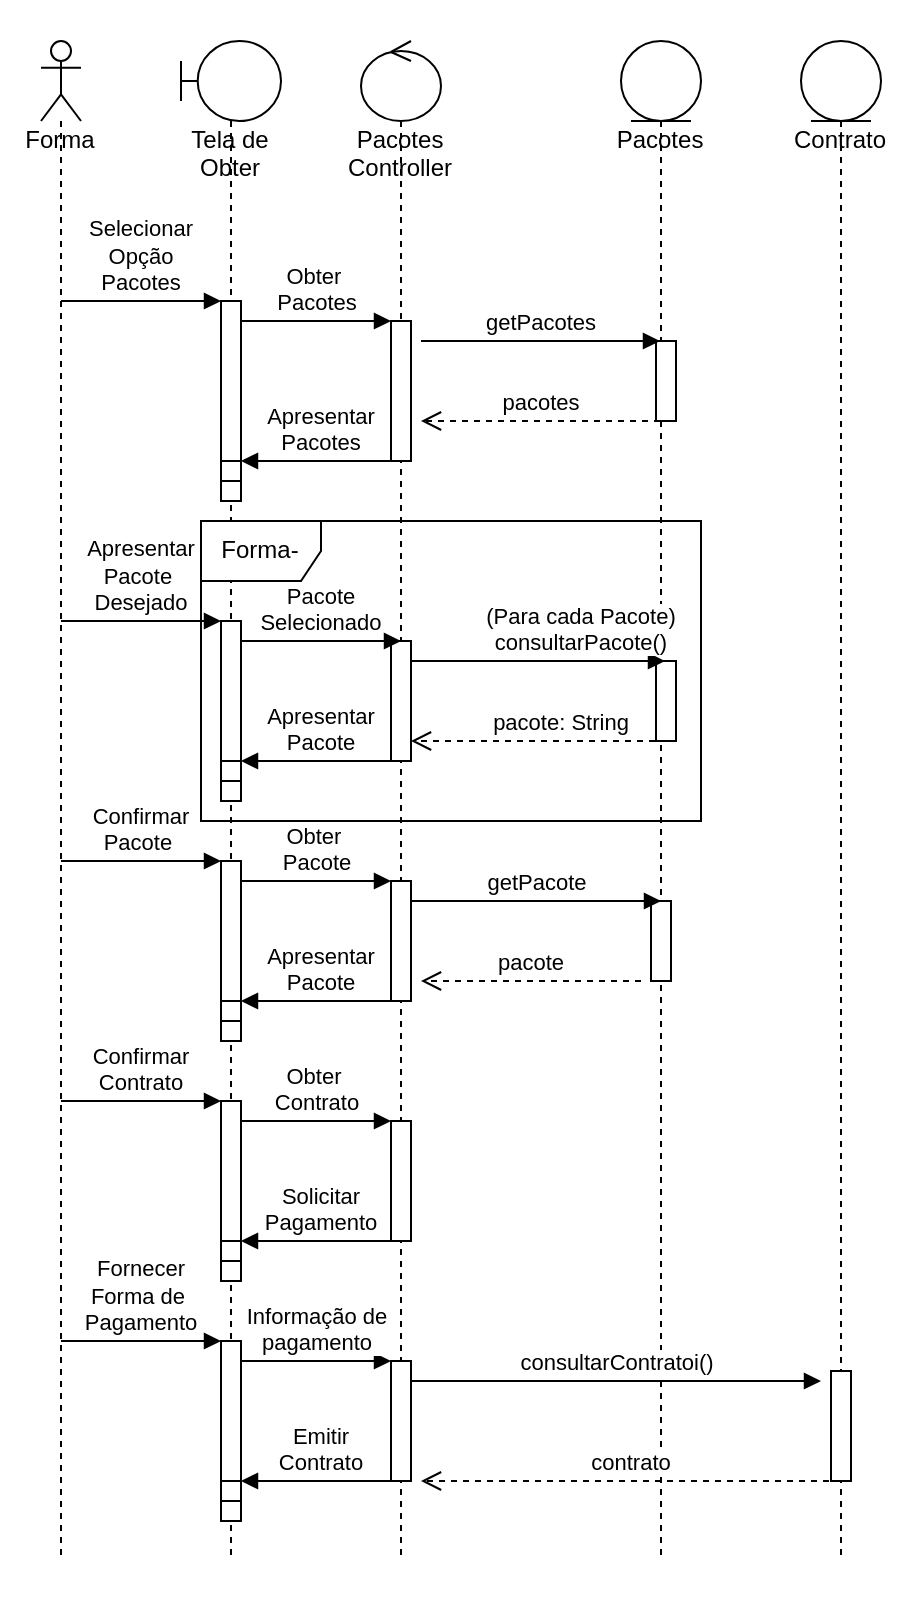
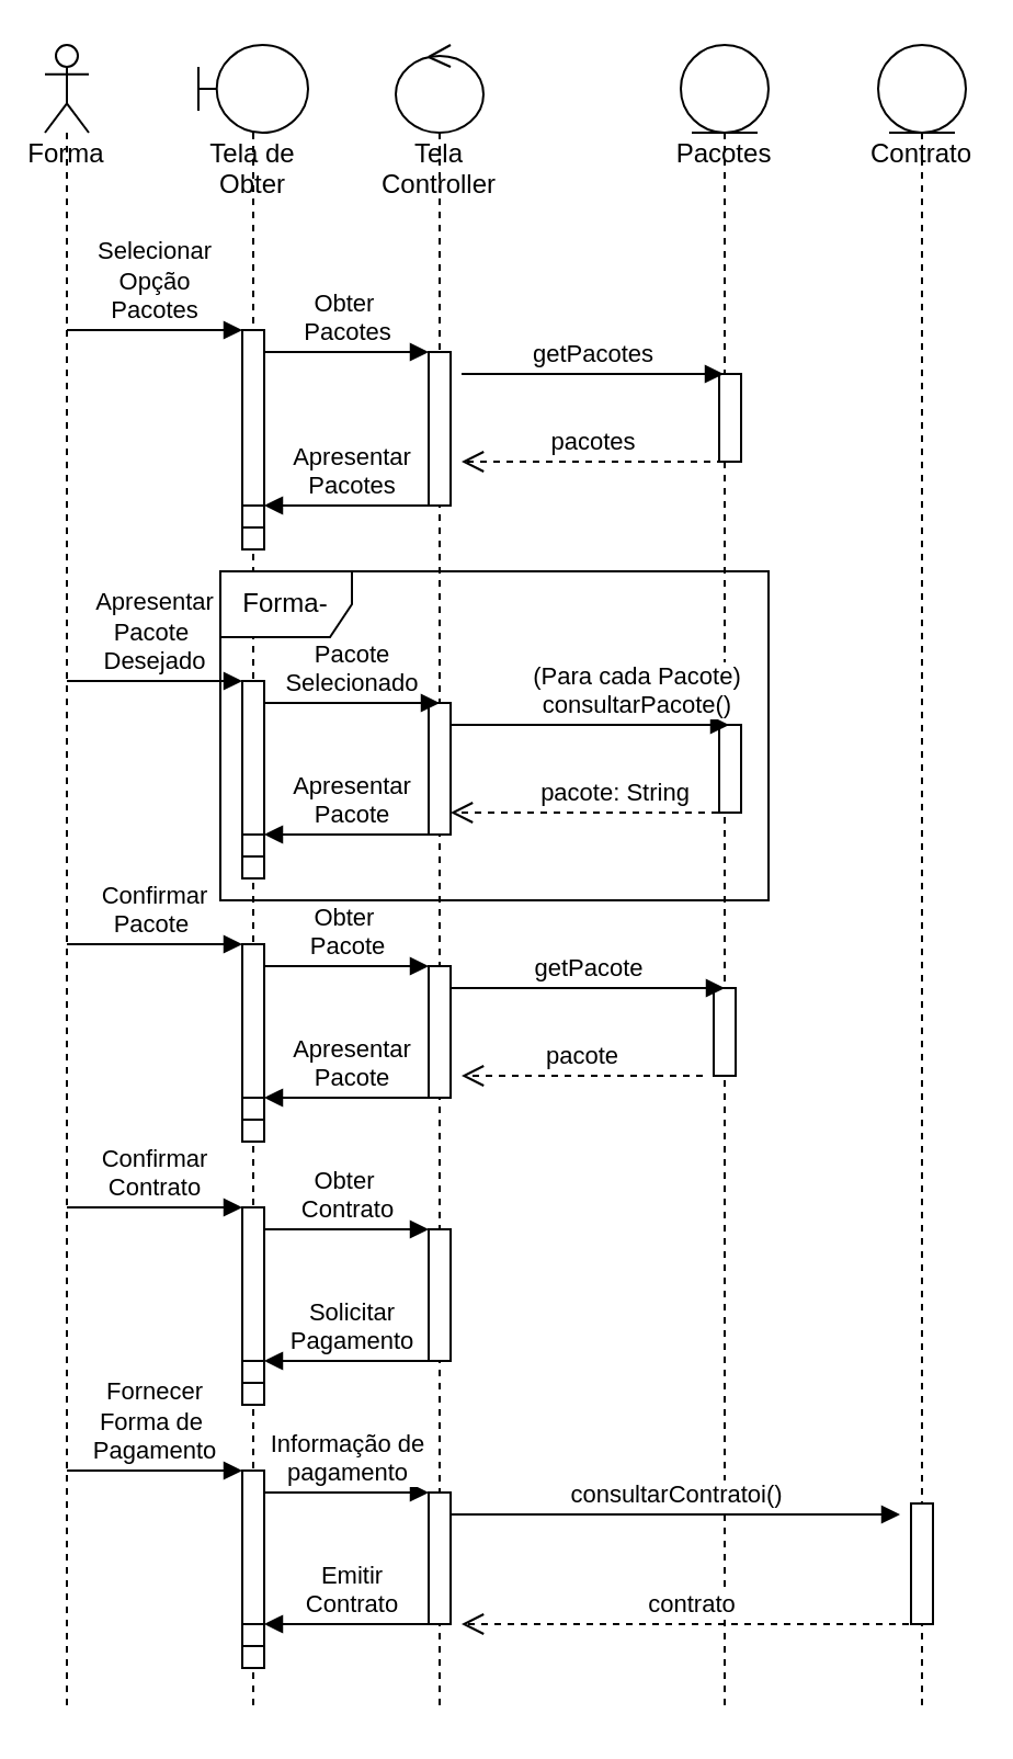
- <mxCell id="7" value="Pacotes Controller" style="shape=umlLifeline;participant=umlControl;perimeter=lifelinePerimeter;whiteSpace=wrap;html=1;container=1;collapsible=0;recursiveResize=0;verticalAlign=top;spacingTop=36;outlineConnect=0;" parent="1" vertex="1"><mxGeometry x="180" y="20" width="40" height="760" as="geometry" /></mxCell>
+ <mxCell id="7" value="Tela Controller" style="shape=umlLifeline;participant=umlControl;perimeter=lifelinePerimeter;whiteSpace=wrap;html=1;container=1;collapsible=0;recursiveResize=0;verticalAlign=top;spacingTop=36;outlineConnect=0;" parent="1" vertex="1"><mxGeometry x="180" y="20" width="40" height="760" as="geometry" /></mxCell>
